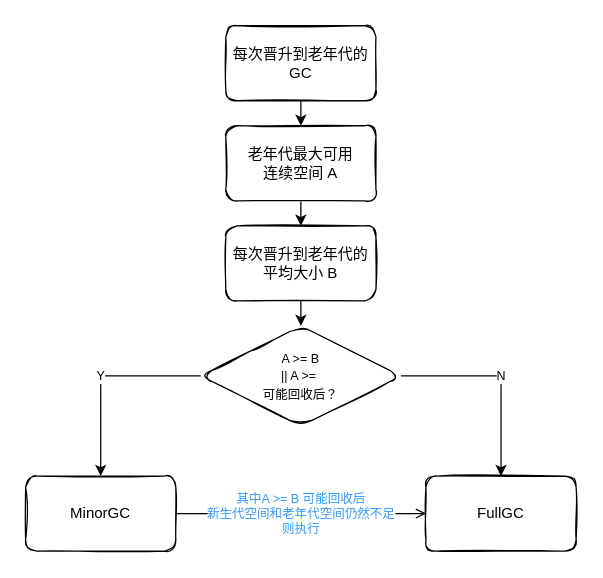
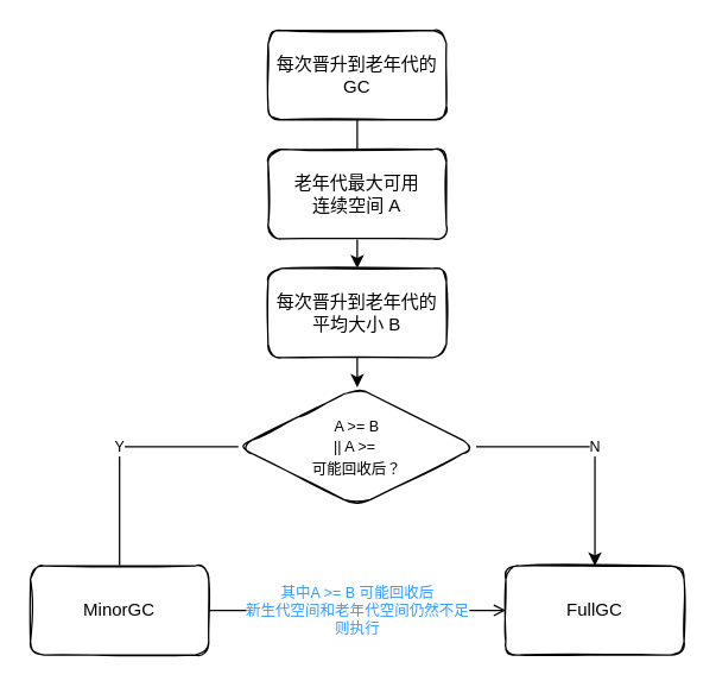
- <mxCell id="2" style="edgeStyle=orthogonalEdgeStyle;rounded=0;orthogonalLoop=1;jettySize=auto;html=1;exitX=0.5;exitY=1;exitDx=0;exitDy=0;entryX=0.5;entryY=0;entryDx=0;entryDy=0;fontSize=10;" edge="1" parent="1" source="3" target="11"><mxGeometry relative="1" as="geometry" /></mxCell>
+ <mxCell id="2" style="edgeStyle=orthogonalEdgeStyle;rounded=0;orthogonalLoop=1;jettySize=auto;html=1;exitX=0.5;exitY=1;exitDx=0;exitDy=0;entryX=0.5;entryY=0;entryDx=0;entryDy=0;fontSize=10;endArrow=none;" edge="1" parent="1" source="3" target="11"><mxGeometry relative="1" as="geometry" /></mxCell>
- <mxCell id="4" value="Y" style="edgeStyle=orthogonalEdgeStyle;rounded=0;orthogonalLoop=1;jettySize=auto;html=1;fontSize=10;" edge="1" parent="1" source="6" target="8"><mxGeometry relative="1" as="geometry" /></mxCell>
+ <mxCell id="4" value="Y" style="edgeStyle=orthogonalEdgeStyle;rounded=0;orthogonalLoop=1;jettySize=auto;html=1;fontSize=10;endArrow=none;" edge="1" parent="1" source="6" target="8"><mxGeometry relative="1" as="geometry" /></mxCell>
